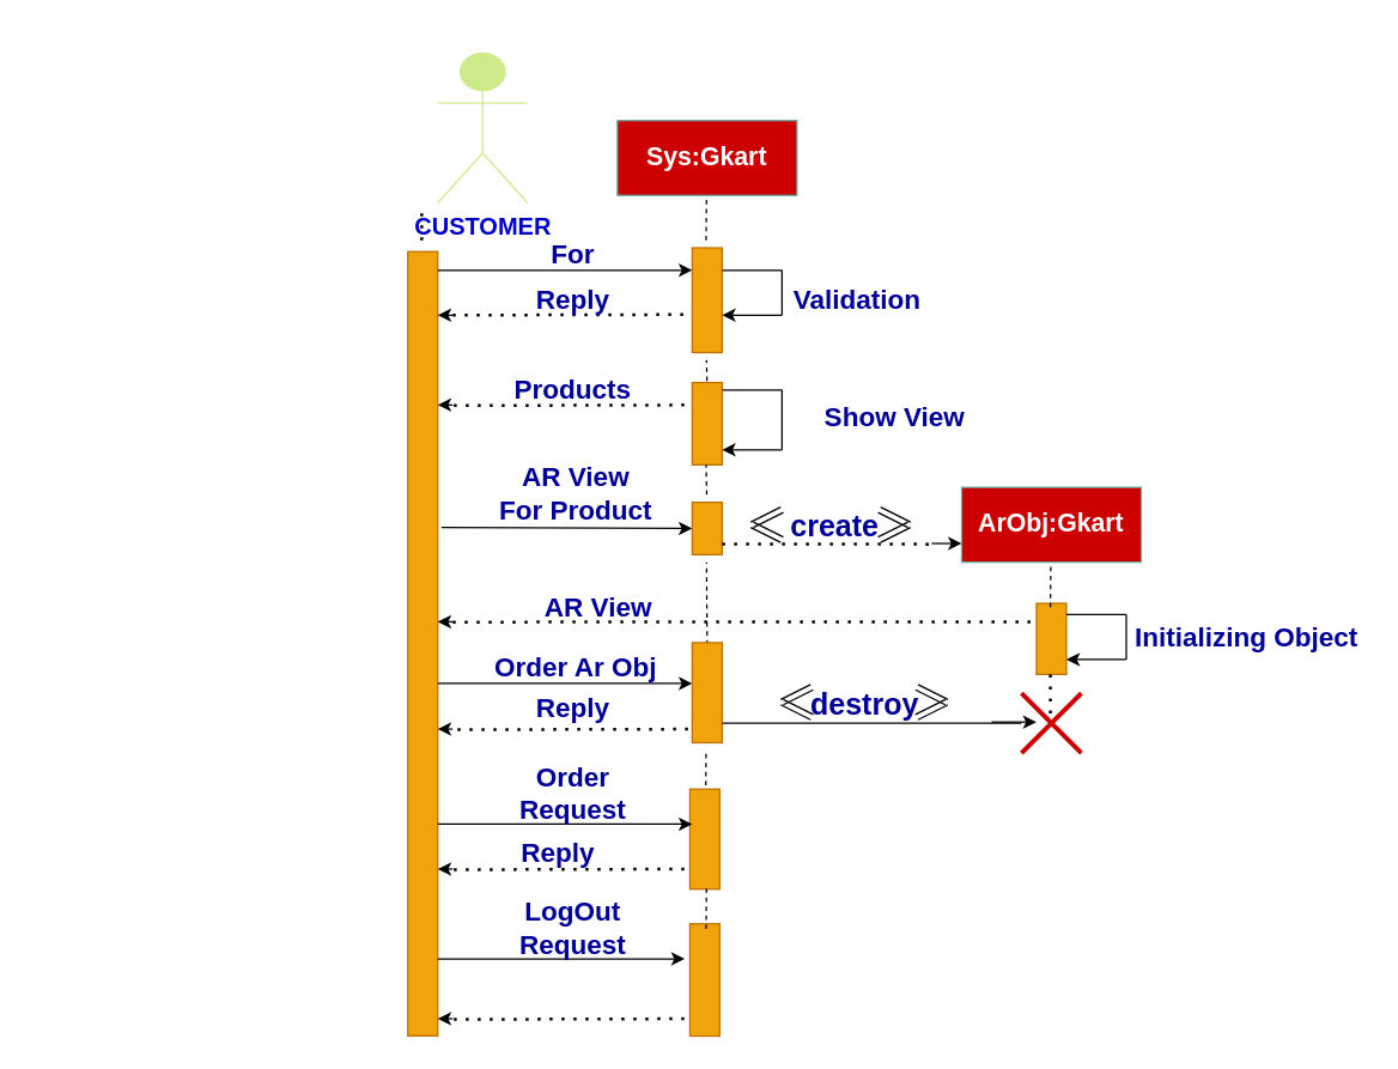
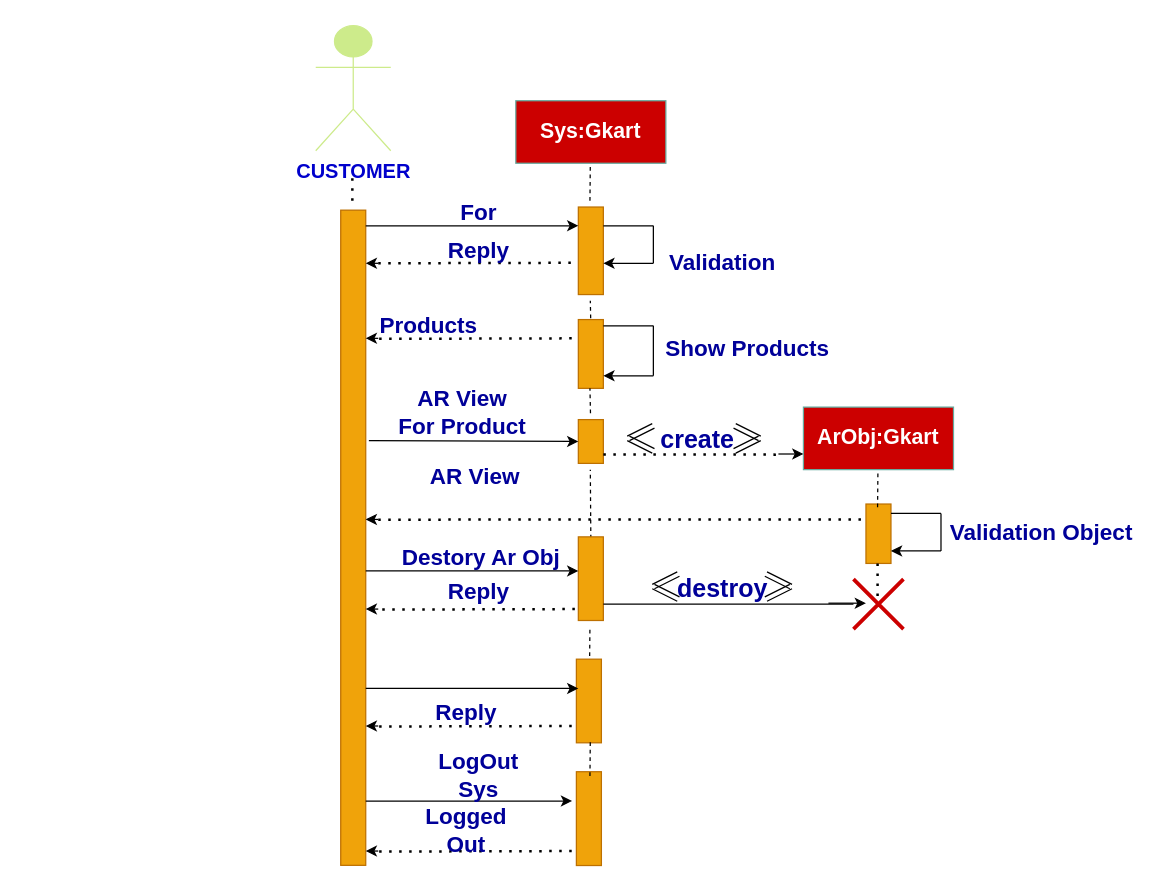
- <mxCell id="5" value="&lt;font color=&quot;#0000cc&quot; size=&quot;1&quot;&gt;&lt;b style=&quot;font-size: 16px&quot;&gt;CUSTOMER&lt;/b&gt;&lt;/font&gt;" style="shape=umlActor;verticalLabelPosition=bottom;verticalAlign=top;html=1;outlineConnect=0;fillColor=#CDEB8B;strokeColor=#CDEB8B;" vertex="1" parent="4"><mxGeometry x="40" y="15" width="60" height="100" as="geometry" /></mxCell>
+ <mxCell id="5" value="&lt;font color=&quot;#0000cc&quot; size=&quot;1&quot;&gt;&lt;b style=&quot;font-size: 16px&quot;&gt;CUSTOMER&lt;/b&gt;&lt;/font&gt;" style="shape=umlActor;verticalLabelPosition=bottom;verticalAlign=top;html=1;outlineConnect=0;fillColor=#CDEB8B;strokeColor=#CDEB8B;" vertex="1" parent="4"><mxGeometry width="60" height="100" as="geometry" /></mxCell>
- <mxCell id="16" value="&lt;b&gt;&lt;font style=&quot;font-size: 18px&quot; color=&quot;#000099&quot;&gt;Validation&lt;/font&gt;&lt;/b&gt;" style="text;html=1;align=center;verticalAlign=middle;resizable=0;points=[];autosize=1;" vertex="1" parent="4"><mxGeometry x="270" y="170" width="100" height="20" as="geometry" /></mxCell>
+ <mxCell id="16" value="&lt;b&gt;&lt;font style=&quot;font-size: 18px&quot; color=&quot;#000099&quot;&gt;Validation&lt;/font&gt;&lt;/b&gt;" style="text;html=1;align=center;verticalAlign=middle;resizable=0;points=[];autosize=1;" vertex="1" parent="4"><mxGeometry x="275" y="180" width="100" height="20" as="geometry" /></mxCell>
- <mxCell id="28" value="&lt;b&gt;&lt;font style=&quot;font-size: 18px&quot; color=&quot;#000099&quot;&gt;Products&lt;/font&gt;&lt;/b&gt;" style="text;html=1;align=center;verticalAlign=middle;resizable=0;points=[];autosize=1;" vertex="1" parent="4"><mxGeometry x="85" y="230" width="90" height="20" as="geometry" /></mxCell>
+ <mxCell id="28" value="&lt;b&gt;&lt;font style=&quot;font-size: 18px&quot; color=&quot;#000099&quot;&gt;Products&lt;/font&gt;&lt;/b&gt;" style="text;html=1;align=center;verticalAlign=middle;resizable=0;points=[];autosize=1;" vertex="1" parent="4"><mxGeometry x="45" y="230" width="90" height="20" as="geometry" /></mxCell>
- <mxCell id="27" value="&lt;b&gt;&lt;font style=&quot;font-size: 18px&quot; color=&quot;#000099&quot;&gt;Show View&lt;br&gt;&lt;br&gt;&lt;/font&gt;&lt;/b&gt;" style="text;html=1;align=center;verticalAlign=middle;resizable=0;points=[];autosize=1;" vertex="1" parent="4"><mxGeometry x="270" y="250" width="150" height="40" as="geometry" /></mxCell>
+ <mxCell id="27" value="&lt;b&gt;&lt;font style=&quot;font-size: 18px&quot; color=&quot;#000099&quot;&gt;Show Products&lt;br&gt;&lt;br&gt;&lt;/font&gt;&lt;/b&gt;" style="text;html=1;align=center;verticalAlign=middle;resizable=0;points=[];autosize=1;" vertex="1" parent="4"><mxGeometry x="270" y="250" width="150" height="40" as="geometry" /></mxCell>
- <mxCell id="32" value="&lt;b&gt;&lt;font style=&quot;font-size: 18px&quot; color=&quot;#000099&quot;&gt;AR View &lt;br&gt;For Product&lt;/font&gt;&lt;/b&gt;" style="text;html=1;align=center;verticalAlign=middle;resizable=0;points=[];autosize=1;" vertex="1" parent="4"><mxGeometry x="72.5" y="290" width="120" height="40" as="geometry" /></mxCell>
+ <mxCell id="32" value="&lt;b&gt;&lt;font style=&quot;font-size: 18px&quot; color=&quot;#000099&quot;&gt;AR View &lt;br&gt;For Product&lt;/font&gt;&lt;/b&gt;" style="text;html=1;align=center;verticalAlign=middle;resizable=0;points=[];autosize=1;" vertex="1" parent="4"><mxGeometry x="57.5" y="290" width="120" height="40" as="geometry" /></mxCell>
- <mxCell id="51" value="&lt;b&gt;&lt;font style=&quot;font-size: 18px&quot; color=&quot;#000099&quot;&gt;AR View&lt;/font&gt;&lt;/b&gt;" style="text;html=1;align=center;verticalAlign=middle;resizable=0;points=[];autosize=1;" vertex="1" parent="4"><mxGeometry x="102.5" y="376.25" width="90" height="20" as="geometry" /></mxCell>
+ <mxCell id="51" value="&lt;b&gt;&lt;font style=&quot;font-size: 18px&quot; color=&quot;#000099&quot;&gt;AR View&lt;/font&gt;&lt;/b&gt;" style="text;html=1;align=center;verticalAlign=middle;resizable=0;points=[];autosize=1;" vertex="1" parent="4"><mxGeometry x="82.5" y="351.25" width="90" height="20" as="geometry" /></mxCell>
- <mxCell id="3" value="&lt;b&gt;&lt;font style=&quot;font-size: 18px&quot; color=&quot;#000099&quot;&gt;Initializing Object&lt;br&gt;&lt;/font&gt;&lt;/b&gt;" style="text;html=1;align=center;verticalAlign=middle;resizable=0;points=[];autosize=1;" vertex="1" parent="2"><mxGeometry x="500" y="396.25" width="160" height="20" as="geometry" /></mxCell>
+ <mxCell id="3" value="&lt;b&gt;&lt;font style=&quot;font-size: 18px&quot; color=&quot;#000099&quot;&gt;Validation Object&lt;br&gt;&lt;/font&gt;&lt;/b&gt;" style="text;html=1;align=center;verticalAlign=middle;resizable=0;points=[];autosize=1;" vertex="1" parent="2"><mxGeometry x="500" y="396.25" width="160" height="20" as="geometry" /></mxCell>
- <mxCell id="54" value="&lt;b&gt;&lt;font style=&quot;font-size: 18px&quot; color=&quot;#000099&quot;&gt;Order Ar Obj&lt;/font&gt;&lt;/b&gt;" style="text;html=1;align=center;verticalAlign=middle;resizable=0;points=[];autosize=1;" vertex="1" parent="4"><mxGeometry x="62.5" y="416.25" width="140" height="20" as="geometry" /></mxCell>
+ <mxCell id="54" value="&lt;b&gt;&lt;font style=&quot;font-size: 18px&quot; color=&quot;#000099&quot;&gt;Destory Ar Obj&lt;/font&gt;&lt;/b&gt;" style="text;html=1;align=center;verticalAlign=middle;resizable=0;points=[];autosize=1;" vertex="1" parent="4"><mxGeometry x="62.5" y="416.25" width="140" height="20" as="geometry" /></mxCell>
- <mxCell id="72" value="&lt;b&gt;&lt;font style=&quot;font-size: 18px&quot; color=&quot;#000099&quot;&gt;Order&lt;br&gt;Request&lt;br&gt;&lt;/font&gt;&lt;/b&gt;" style="text;html=1;align=center;verticalAlign=middle;resizable=0;points=[];autosize=1;" vertex="1" parent="4"><mxGeometry x="85" y="490" width="90" height="40" as="geometry" /></mxCell>
- <mxCell id="79" value="&lt;b&gt;&lt;font style=&quot;font-size: 18px&quot; color=&quot;#000099&quot;&gt;LogOut&lt;br&gt;Request&lt;br&gt;&lt;/font&gt;&lt;/b&gt;" style="text;html=1;align=center;verticalAlign=middle;resizable=0;points=[];autosize=1;" vertex="1" parent="4"><mxGeometry x="85" y="580.01" width="90" height="40" as="geometry" /></mxCell>
+ <mxCell id="79" value="&lt;b&gt;&lt;font style=&quot;font-size: 18px&quot; color=&quot;#000099&quot;&gt;LogOut&lt;br&gt;Sys&lt;br&gt;&lt;/font&gt;&lt;/b&gt;" style="text;html=1;align=center;verticalAlign=middle;resizable=0;points=[];autosize=1;" vertex="1" parent="4"><mxGeometry x="85" y="580.01" width="90" height="40" as="geometry" /></mxCell>
+ <mxCell id="82" value="&lt;b&gt;&lt;font style=&quot;font-size: 18px&quot; color=&quot;#000099&quot;&gt;Logged&lt;br&gt;Out&lt;br&gt;&lt;/font&gt;&lt;/b&gt;" style="text;html=1;align=center;verticalAlign=middle;resizable=0;points=[];autosize=1;" vertex="1" parent="4"><mxGeometry x="80" y="624.07" width="80" height="40" as="geometry" /></mxCell>
